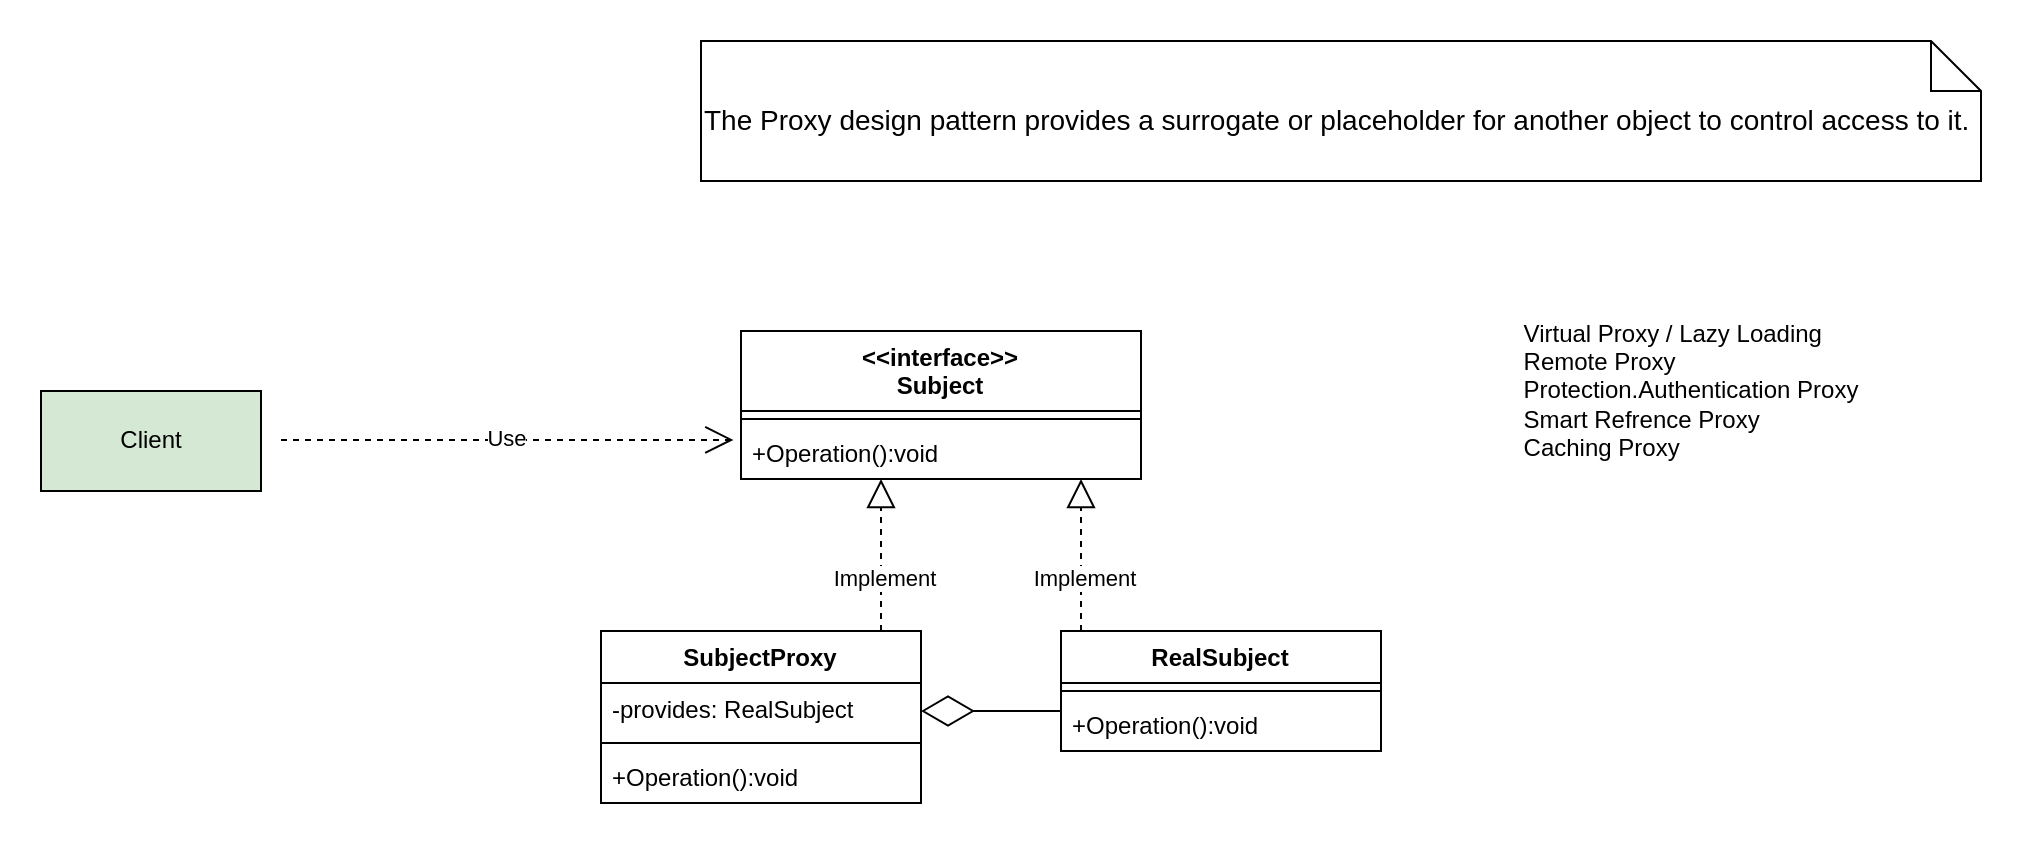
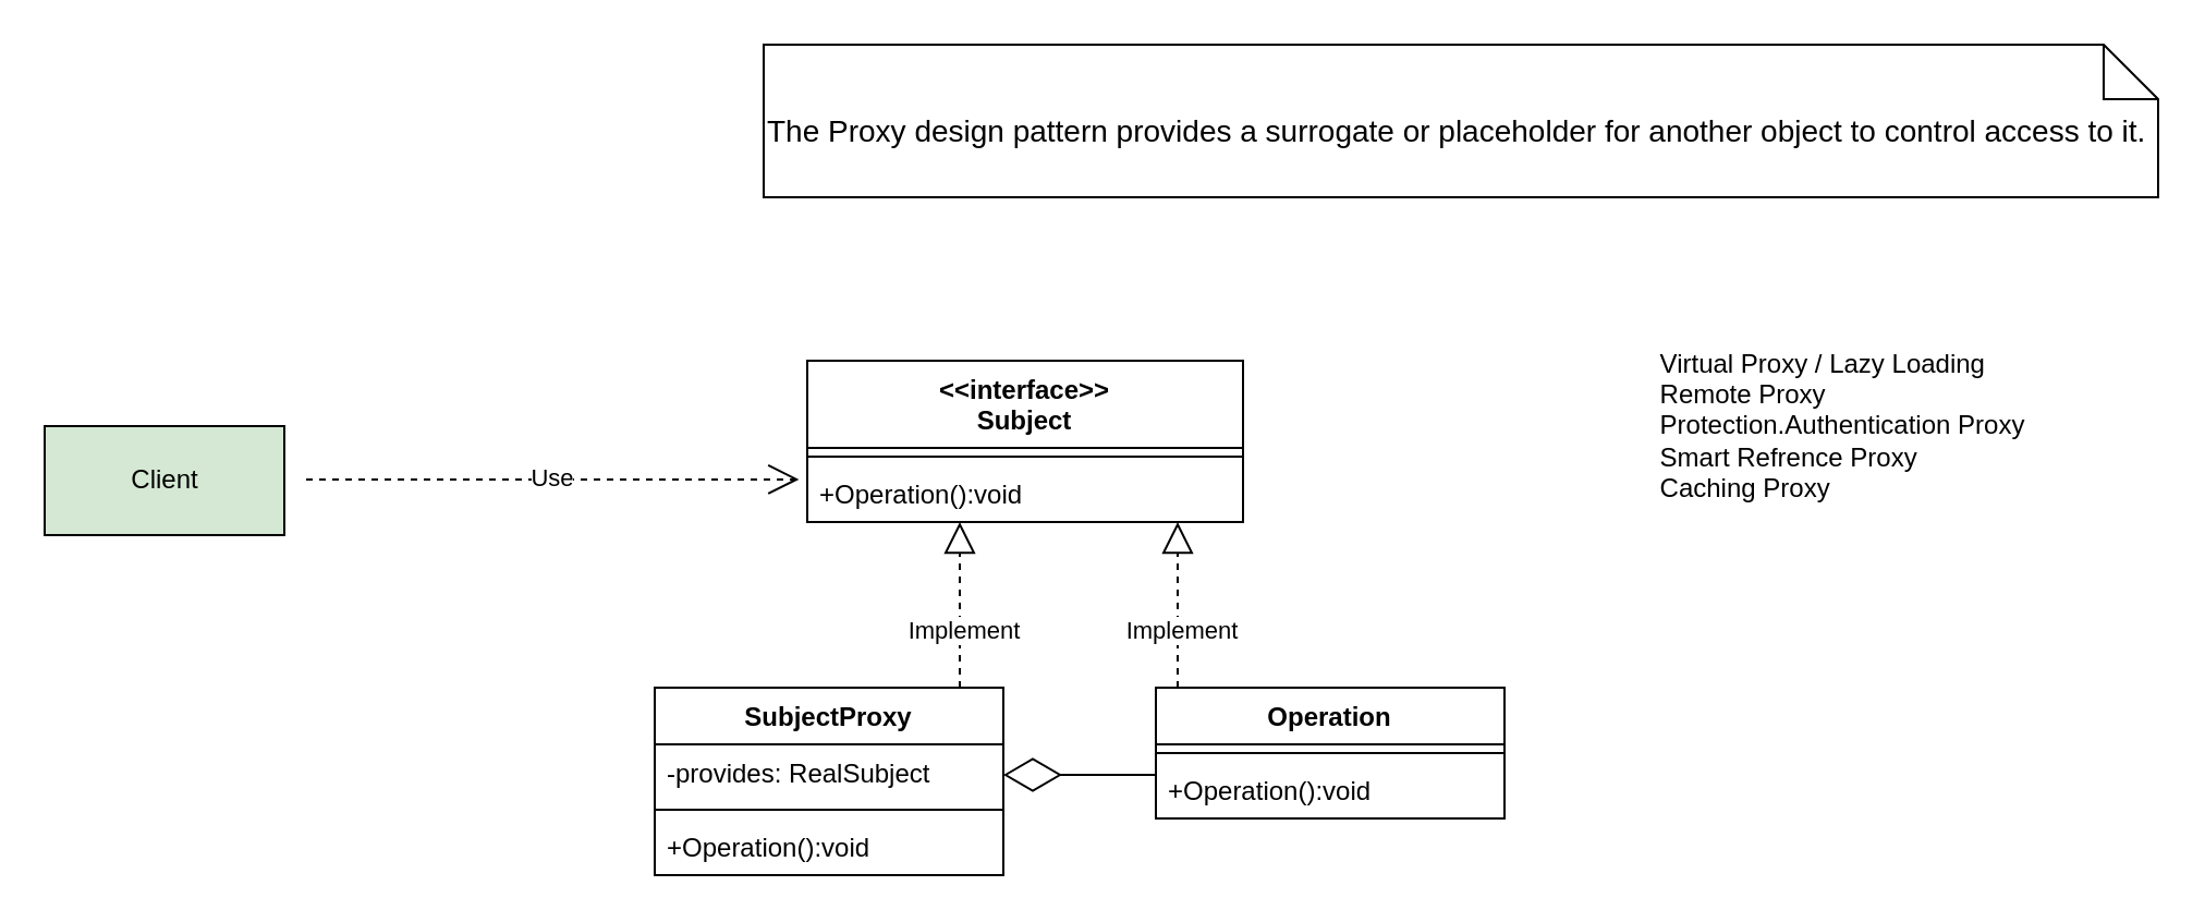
- <mxCell id="11" value="RealSubject" style="swimlane;fontStyle=1;align=center;verticalAlign=top;childLayout=stackLayout;horizontal=1;startSize=26;horizontalStack=0;resizeParent=1;resizeParentMax=0;resizeLast=0;collapsible=1;marginBottom=0;movable=1;resizable=1;rotatable=1;deletable=1;editable=1;connectable=1;" parent="1" vertex="1"><mxGeometry x="530" y="315" width="160" height="60" as="geometry" /></mxCell>
+ <mxCell id="11" value="Operation" style="swimlane;fontStyle=1;align=center;verticalAlign=top;childLayout=stackLayout;horizontal=1;startSize=26;horizontalStack=0;resizeParent=1;resizeParentMax=0;resizeLast=0;collapsible=1;marginBottom=0;movable=1;resizable=1;rotatable=1;deletable=1;editable=1;connectable=1;" parent="1" vertex="1"><mxGeometry x="530" y="315" width="160" height="60" as="geometry" /></mxCell>
